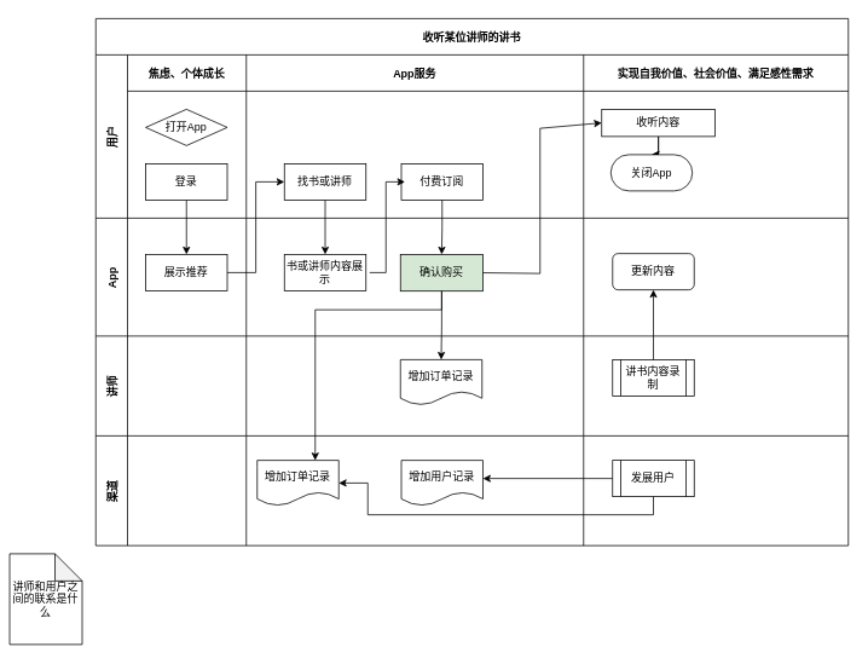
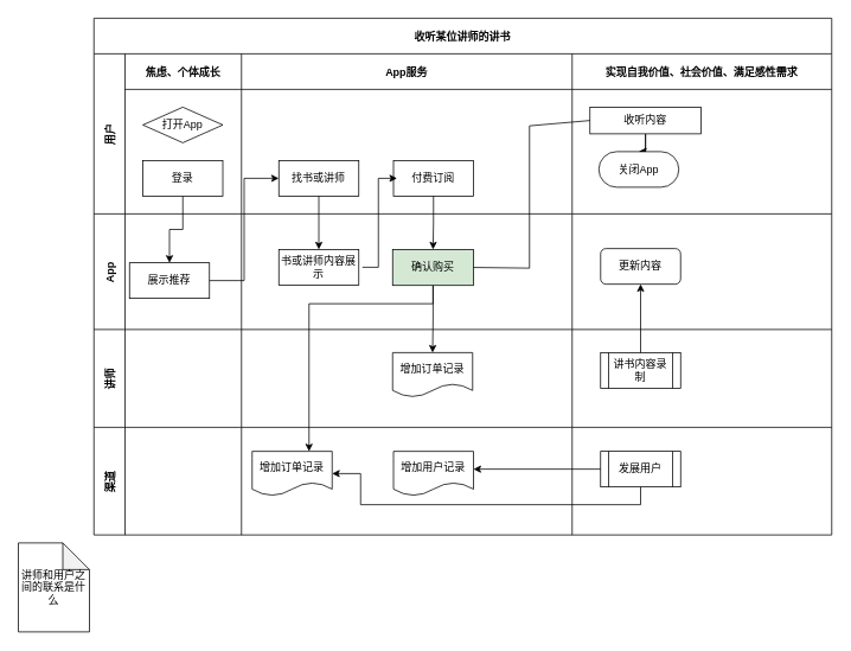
- <mxCell id="44" value="" style="endArrow=classic;html=1;rounded=0;exitX=1;exitY=0.5;exitDx=0;exitDy=0;entryX=0;entryY=0.5;entryDx=0;entryDy=0;" parent="2" source="27" target="14" edge="1"><mxGeometry width="50" height="50" relative="1" as="geometry"><mxPoint x="430" y="381" as="sourcePoint" /><mxPoint x="480" y="331" as="targetPoint" /><Array as="points"><mxPoint x="490" y="281" /><mxPoint x="490" y="121" /></Array></mxGeometry></mxCell>
+ <mxCell id="44" value="" style="endArrow=none;html=1;rounded=0;exitX=1;exitY=0.5;exitDx=0;exitDy=0;entryX=0;entryY=0.5;entryDx=0;entryDy=0;" parent="2" source="27" target="14" edge="1"><mxGeometry width="50" height="50" relative="1" as="geometry"><mxPoint x="430" y="381" as="sourcePoint" /><mxPoint x="480" y="331" as="targetPoint" /><Array as="points"><mxPoint x="490" y="281" /><mxPoint x="490" y="121" /></Array></mxGeometry></mxCell>
- <mxCell id="18" value="展示推荐" style="rounded=0;whiteSpace=wrap;html=1;" parent="17" vertex="1"><mxGeometry x="20" y="40" width="90" height="40" as="geometry" /></mxCell>
+ <mxCell id="18" value="展示推荐" style="rounded=0;whiteSpace=wrap;html=1;" parent="17" vertex="1"><mxGeometry x="5" y="55" width="90" height="40" as="geometry" /></mxCell>
- <mxCell id="47" value="讲师和用户之间的联系是什么" style="shape=note;whiteSpace=wrap;html=1;backgroundOutline=1;darkOpacity=0.05;" parent="1" vertex="1"><mxGeometry x="10" y="610" width="80" height="100" as="geometry" /></mxCell>
+ <mxCell id="47" value="讲师和用户之间的联系是什么" style="shape=note;whiteSpace=wrap;html=1;backgroundOutline=1;darkOpacity=0.05;" parent="1" vertex="1"><mxGeometry x="20" y="610" width="80" height="100" as="geometry" /></mxCell>
